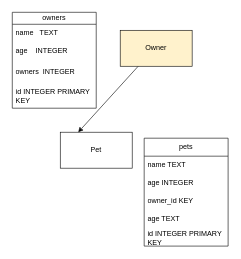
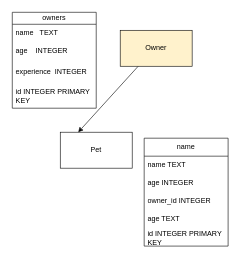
- <mxCell id="7" value="owners&amp;nbsp; INTEGER" style="text;strokeColor=none;fillColor=none;align=left;verticalAlign=middle;spacingLeft=4;spacingRight=4;overflow=hidden;points=[[0,0.5],[1,0.5]];portConstraint=eastwest;rotatable=0;whiteSpace=wrap;html=1;" parent="4" vertex="1"><mxGeometry y="80" width="140" height="40" as="geometry" /></mxCell>
+ <mxCell id="7" value="experience&amp;nbsp; INTEGER" style="text;strokeColor=none;fillColor=none;align=left;verticalAlign=middle;spacingLeft=4;spacingRight=4;overflow=hidden;points=[[0,0.5],[1,0.5]];portConstraint=eastwest;rotatable=0;whiteSpace=wrap;html=1;" parent="4" vertex="1"><mxGeometry y="80" width="140" height="40" as="geometry" /></mxCell>
- <mxCell id="9" value="pets" style="swimlane;fontStyle=0;childLayout=stackLayout;horizontal=1;startSize=30;horizontalStack=0;resizeParent=1;resizeParentMax=0;resizeLast=0;collapsible=1;marginBottom=0;whiteSpace=wrap;html=1;" parent="1" vertex="1"><mxGeometry x="240" y="230" width="140" height="180" as="geometry" /></mxCell>
+ <mxCell id="9" value="name" style="swimlane;fontStyle=0;childLayout=stackLayout;horizontal=1;startSize=30;horizontalStack=0;resizeParent=1;resizeParentMax=0;resizeLast=0;collapsible=1;marginBottom=0;whiteSpace=wrap;html=1;" parent="1" vertex="1"><mxGeometry x="240" y="230" width="140" height="180" as="geometry" /></mxCell>
- <mxCell id="12" value="owner_id KEY" style="text;strokeColor=none;fillColor=none;align=left;verticalAlign=middle;spacingLeft=4;spacingRight=4;overflow=hidden;points=[[0,0.5],[1,0.5]];portConstraint=eastwest;rotatable=0;whiteSpace=wrap;html=1;" parent="9" vertex="1"><mxGeometry y="90" width="140" height="30" as="geometry" /></mxCell>
+ <mxCell id="12" value="owner_id INTEGER" style="text;strokeColor=none;fillColor=none;align=left;verticalAlign=middle;spacingLeft=4;spacingRight=4;overflow=hidden;points=[[0,0.5],[1,0.5]];portConstraint=eastwest;rotatable=0;whiteSpace=wrap;html=1;" parent="9" vertex="1"><mxGeometry y="90" width="140" height="30" as="geometry" /></mxCell>
